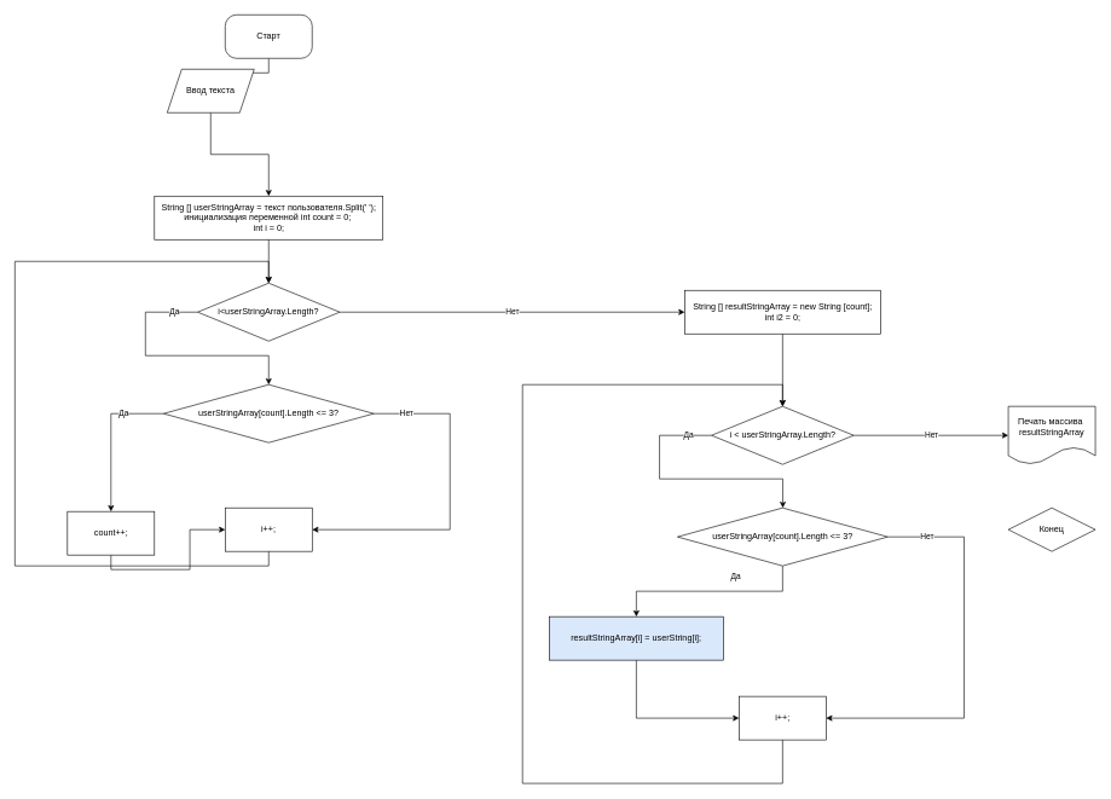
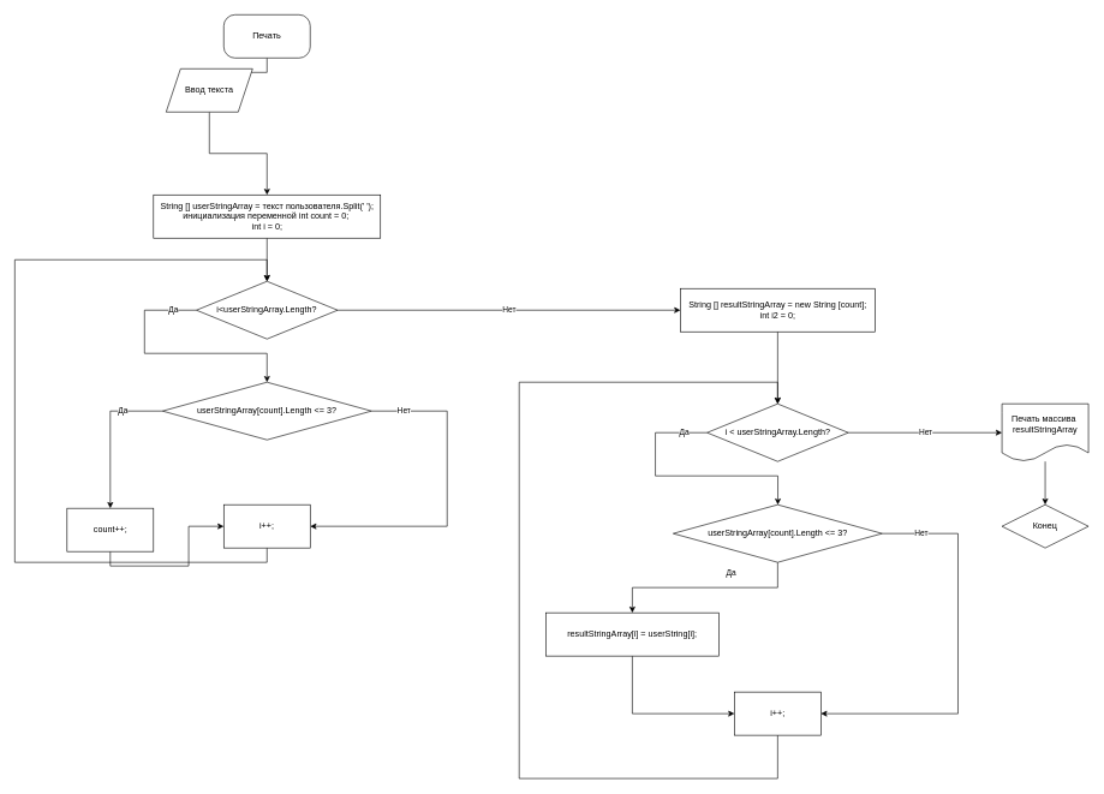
- <mxCell id="3" value="Старт" style="rounded=1;whiteSpace=wrap;html=1;arcSize=26;" parent="1" vertex="1"><mxGeometry x="310" y="20" width="120" height="60" as="geometry" /></mxCell>
+ <mxCell id="3" value="Печать" style="rounded=1;whiteSpace=wrap;html=1;arcSize=26;" parent="1" vertex="1"><mxGeometry x="310" y="20" width="120" height="60" as="geometry" /></mxCell>
+ <mxCell id="30" value="" style="edgeStyle=orthogonalEdgeStyle;rounded=0;orthogonalLoop=1;jettySize=auto;html=1;" parent="1" source="31" target="32" edge="1"><mxGeometry relative="1" as="geometry" /></mxCell>
- <mxCell id="24" value="resultStringArray[i] = userString[i];" style="rounded=0;whiteSpace=wrap;html=1;fillColor=#dae8fc;" parent="1" vertex="1"><mxGeometry x="757" y="850" width="240" height="60" as="geometry" /></mxCell>
+ <mxCell id="24" value="resultStringArray[i] = userString[i];" style="rounded=0;whiteSpace=wrap;html=1;" parent="1" vertex="1"><mxGeometry x="757" y="850" width="240" height="60" as="geometry" /></mxCell>
